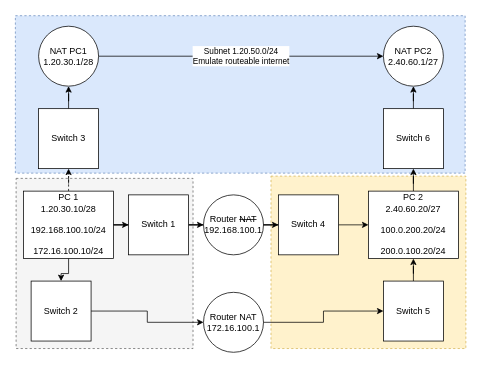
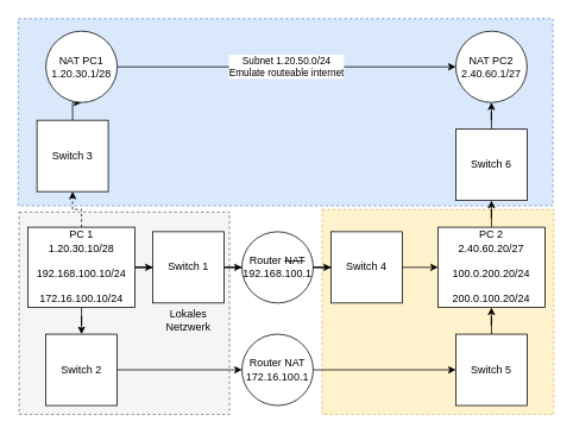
- <mxCell id="24" value="Switch 3" style="whiteSpace=wrap;html=1;aspect=fixed;" parent="1" vertex="1"><mxGeometry x="51" y="144" width="80" height="80" as="geometry" /></mxCell>
+ <mxCell id="24" value="Switch 3" style="whiteSpace=wrap;html=1;aspect=fixed;" parent="1" vertex="1"><mxGeometry x="41" y="134" width="80" height="80" as="geometry" /></mxCell>
+ <mxCell id="30" value="Lokales Netzwerk" style="text;html=1;strokeColor=none;fillColor=none;align=center;verticalAlign=middle;whiteSpace=wrap;rounded=0;" parent="1" vertex="1"><mxGeometry x="181" y="344" width="60" height="30" as="geometry" /></mxCell>
- <mxCell id="20" value="Switch 2" style="whiteSpace=wrap;html=1;aspect=fixed;" parent="1" vertex="1"><mxGeometry x="41" y="374" width="80" height="80" as="geometry" /></mxCell>
+ <mxCell id="20" value="Switch 2" style="whiteSpace=wrap;html=1;aspect=fixed;" parent="1" vertex="1"><mxGeometry x="51" y="374" width="80" height="80" as="geometry" /></mxCell>
- <mxCell id="18" value="&lt;div&gt;Router NAT&lt;br&gt;&lt;/div&gt;&lt;div&gt;172.16.100.1&lt;br&gt;&lt;/div&gt;" style="ellipse;whiteSpace=wrap;html=1;rounded=0;" parent="1" vertex="1"><mxGeometry x="271" y="389" width="80" height="80" as="geometry" /></mxCell>
+ <mxCell id="18" value="&lt;div&gt;Router NAT&lt;br&gt;&lt;/div&gt;&lt;div&gt;172.16.100.1&lt;br&gt;&lt;/div&gt;" style="ellipse;whiteSpace=wrap;html=1;rounded=0;" parent="1" vertex="1"><mxGeometry x="271" y="374" width="80" height="80" as="geometry" /></mxCell>
